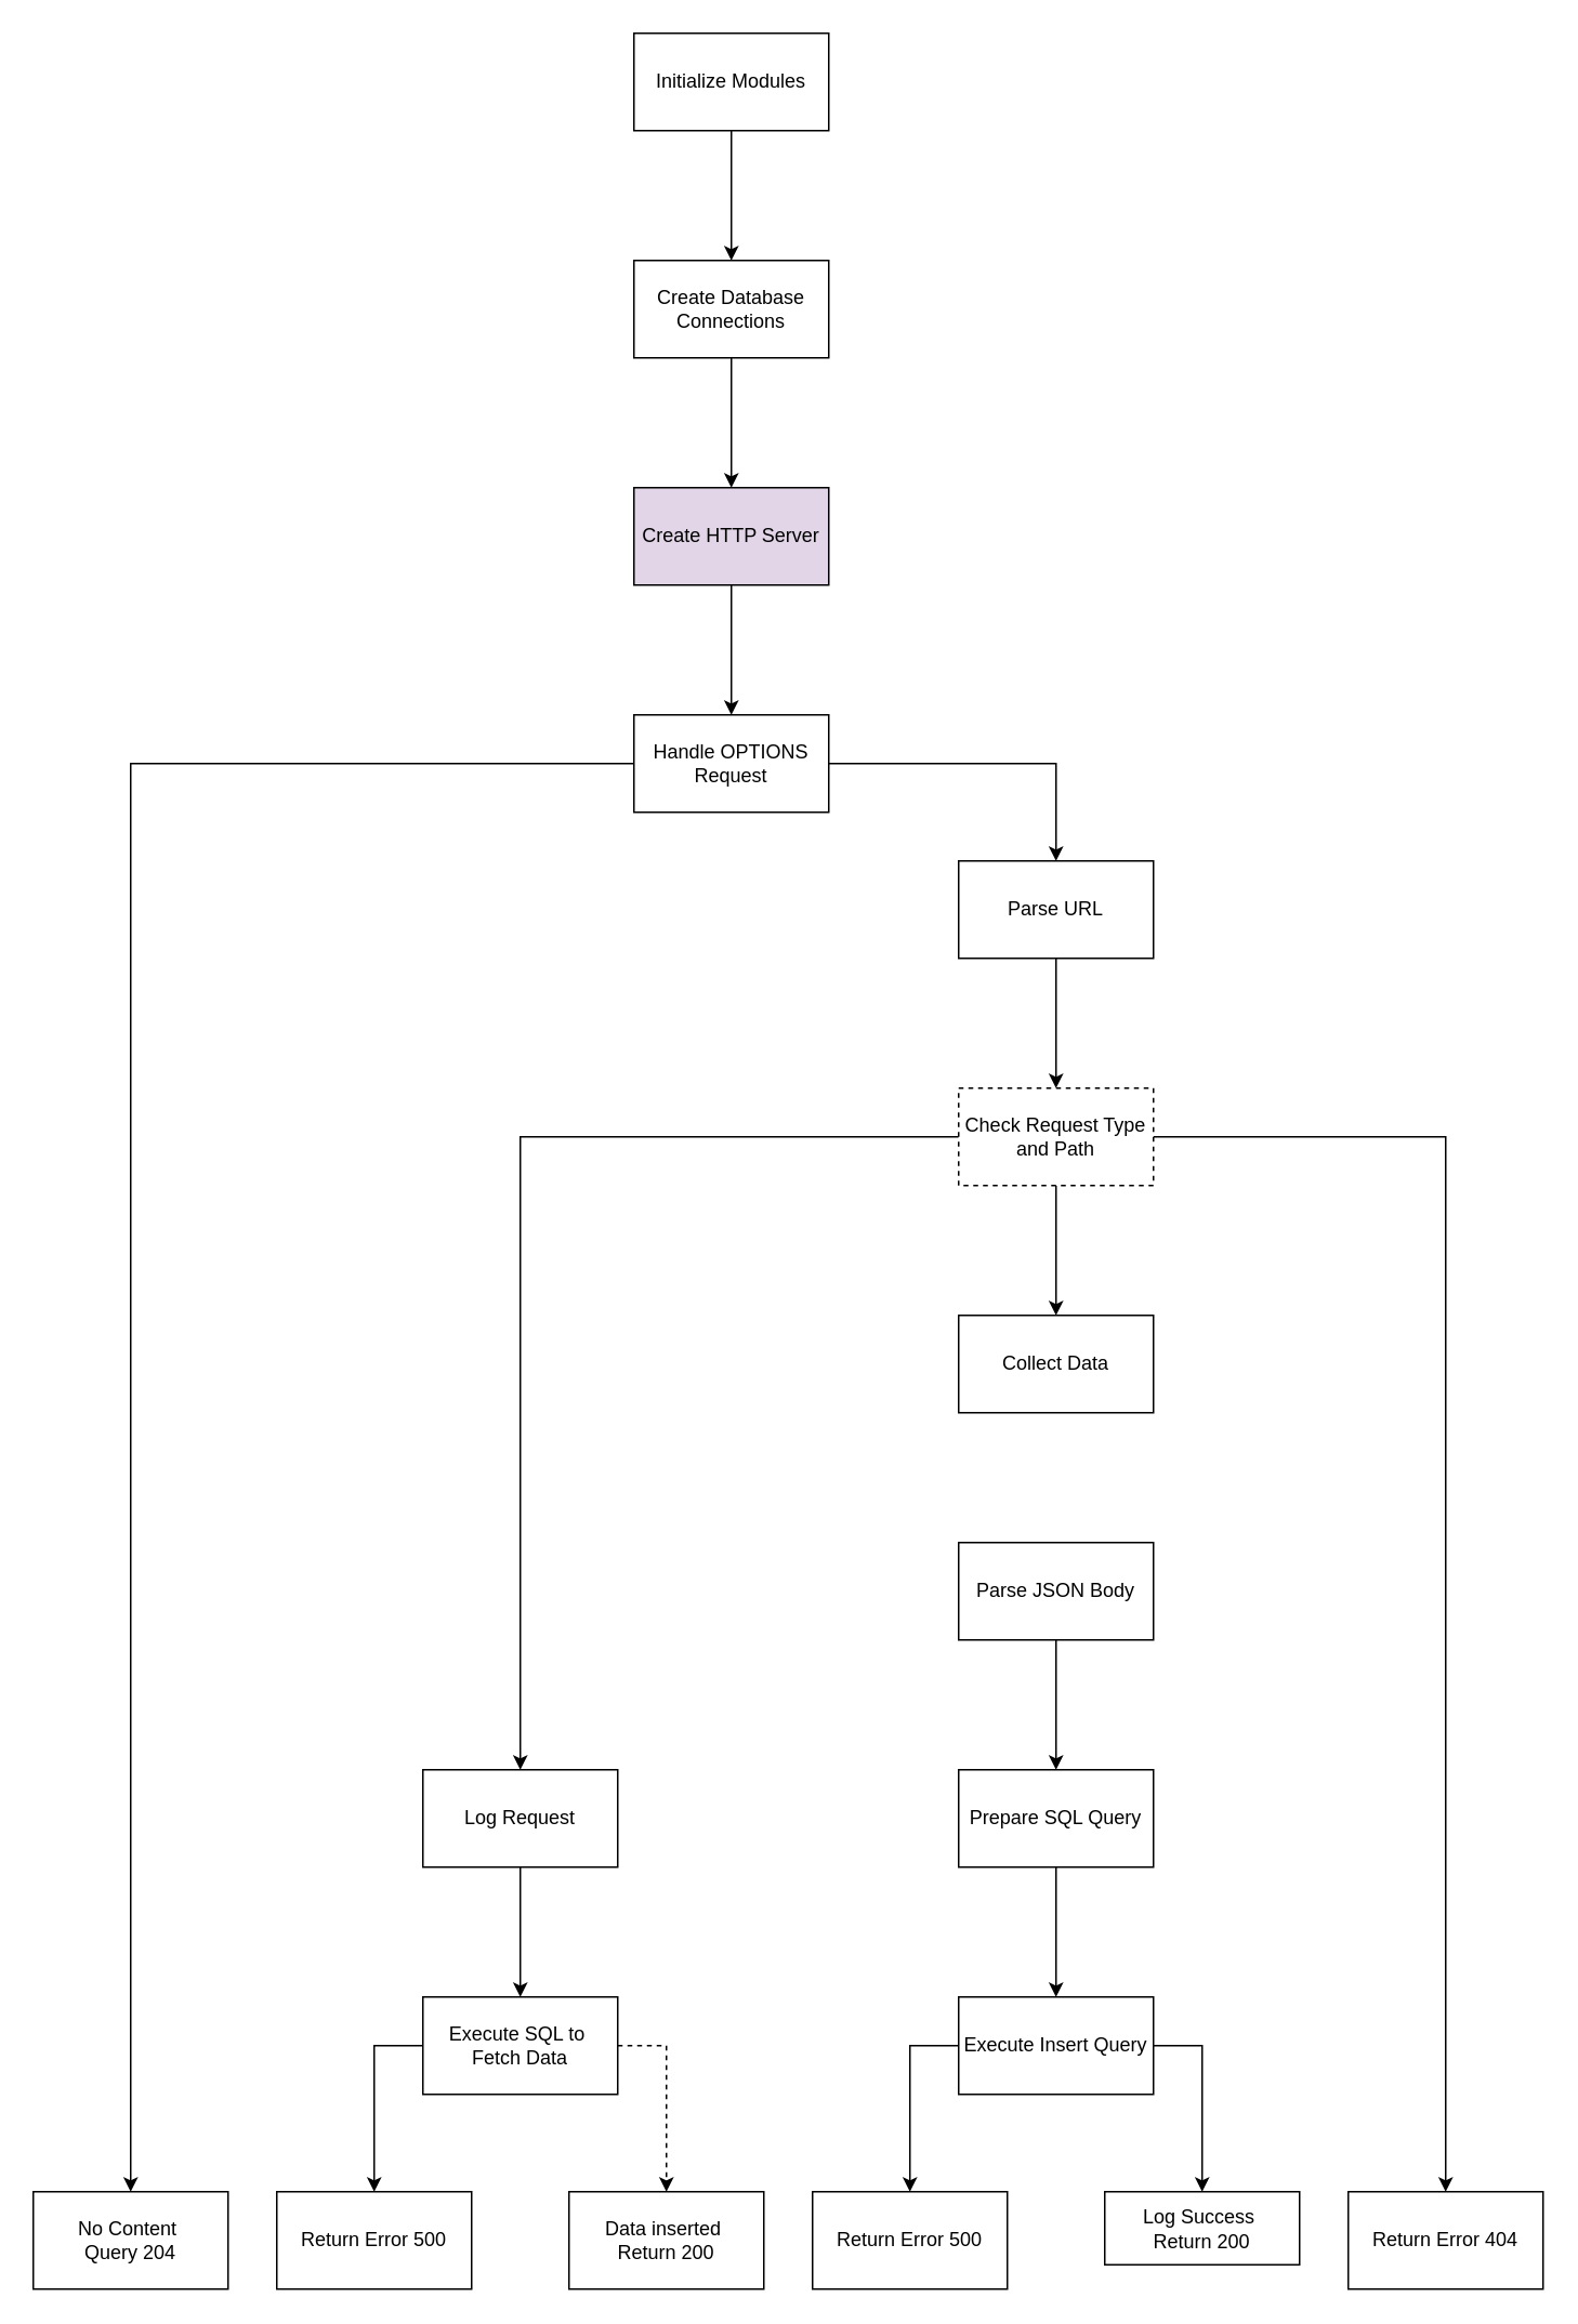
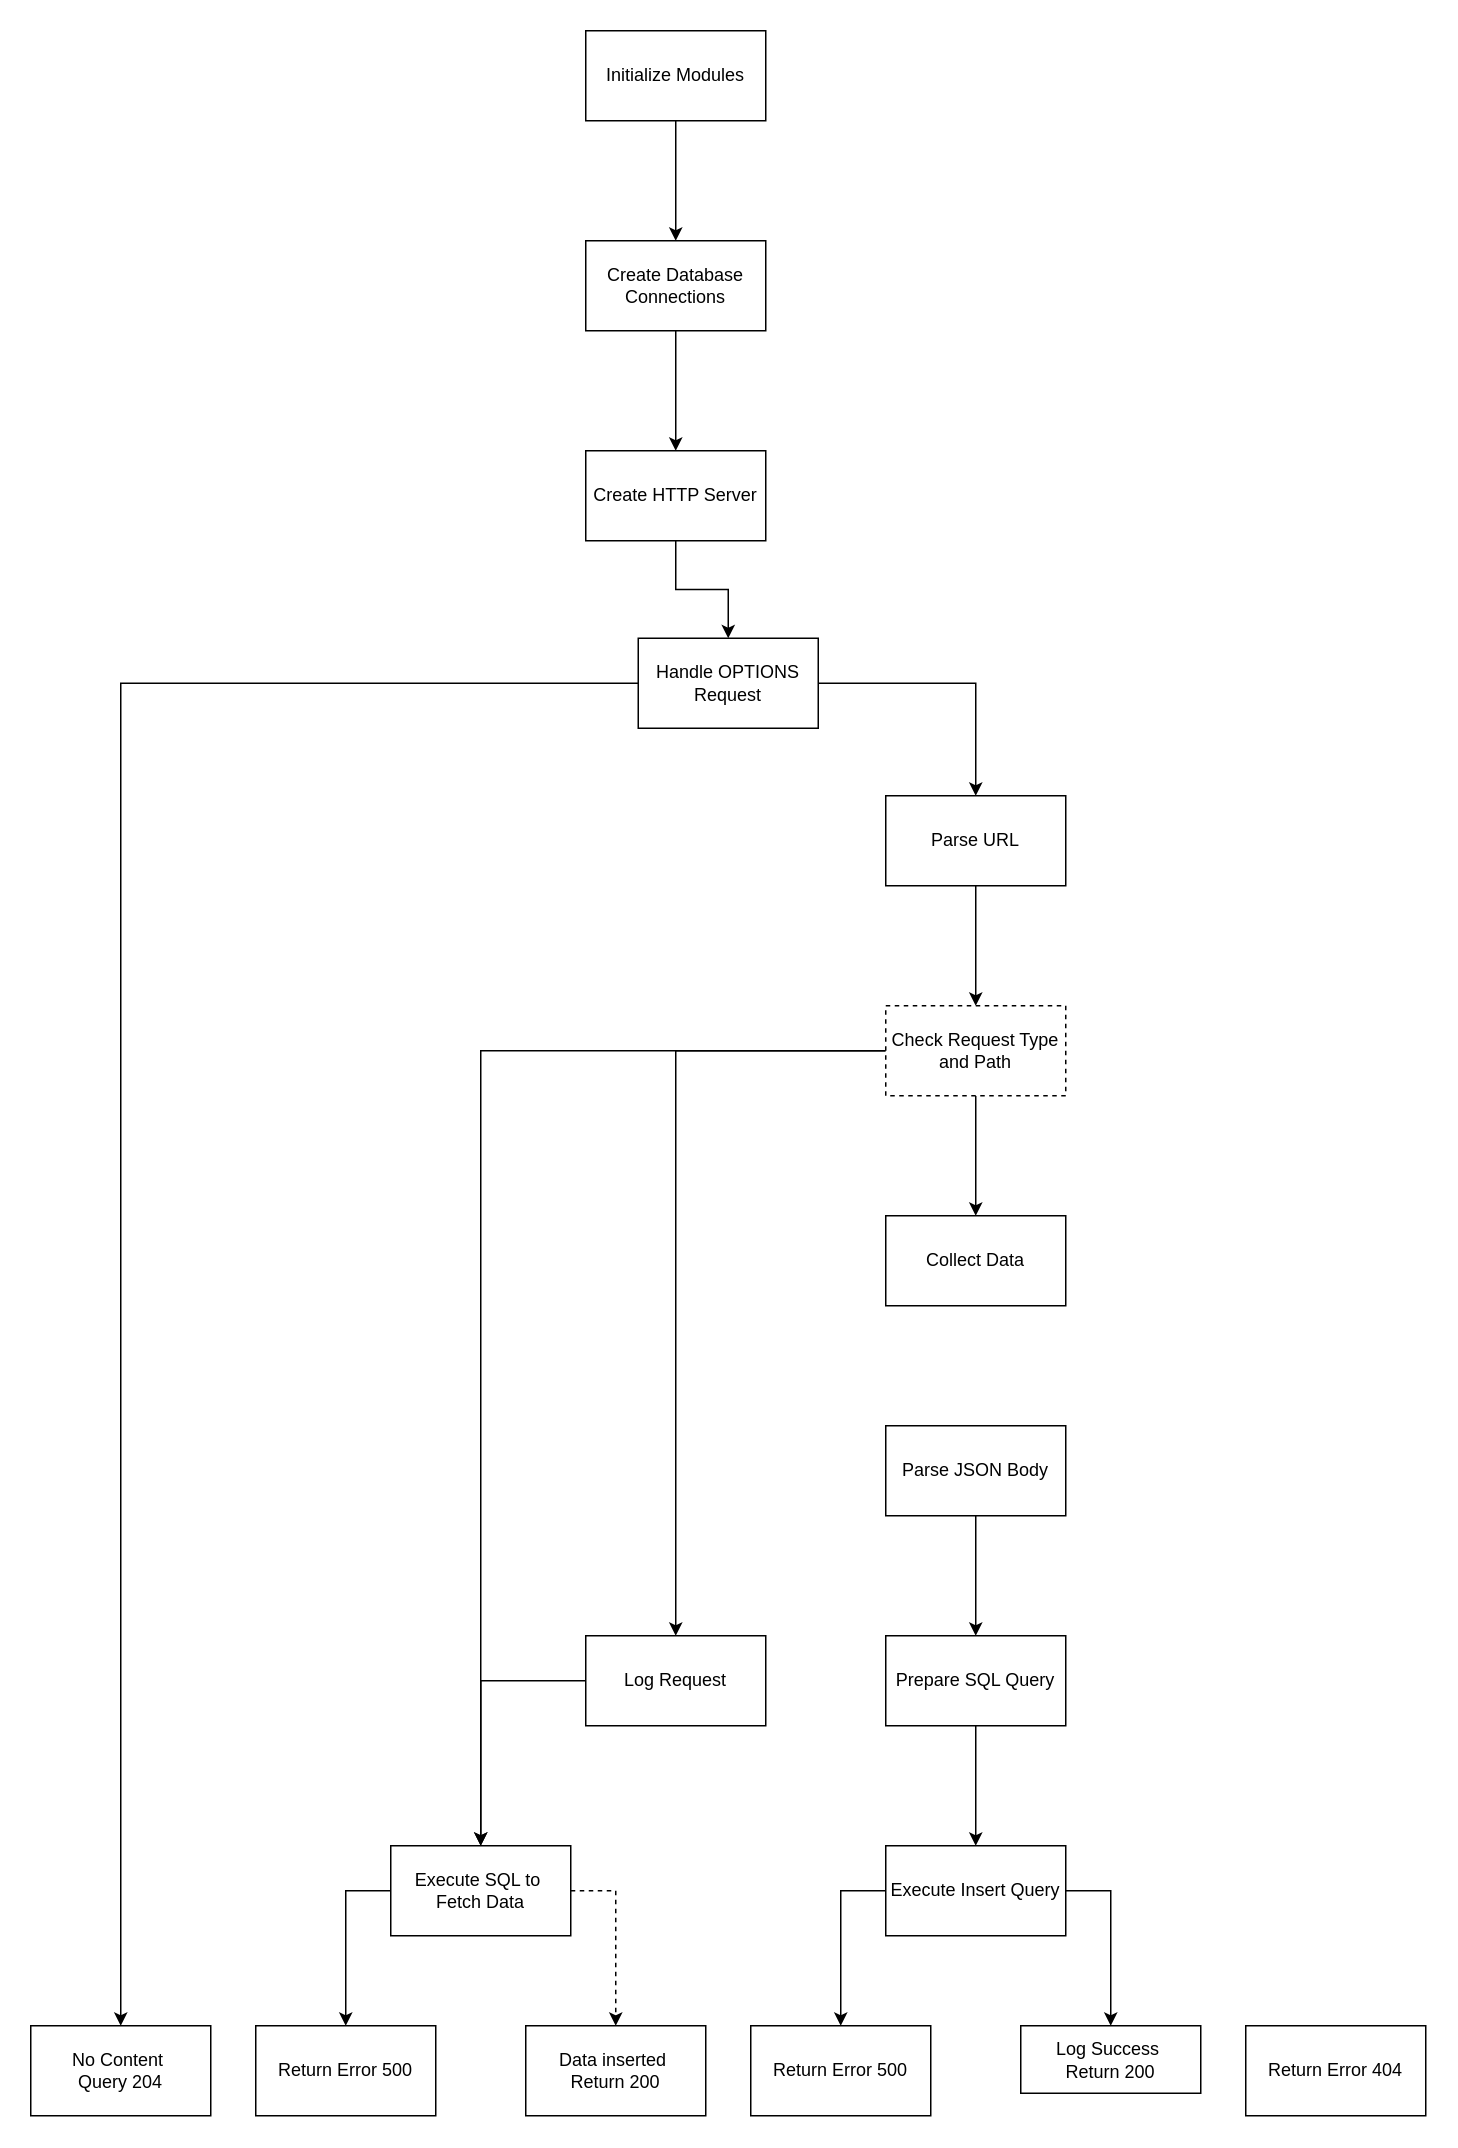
- <mxCell id="7" value="Create HTTP Server" style="rounded=0;whiteSpace=wrap;html=1;fillColor=#e1d5e7;" vertex="1" parent="1"><mxGeometry x="390" y="300" width="120" height="60" as="geometry" /></mxCell>
+ <mxCell id="7" value="Create HTTP Server" style="rounded=0;whiteSpace=wrap;html=1;" vertex="1" parent="1"><mxGeometry x="390" y="300" width="120" height="60" as="geometry" /></mxCell>
- <mxCell id="10" value="Handle OPTIONS Request" style="rounded=0;whiteSpace=wrap;html=1;" vertex="1" parent="1"><mxGeometry x="390" y="440" width="120" height="60" as="geometry" /></mxCell>
+ <mxCell id="10" value="Handle OPTIONS Request" style="rounded=0;whiteSpace=wrap;html=1;" vertex="1" parent="1"><mxGeometry x="425" y="425" width="120" height="60" as="geometry" /></mxCell>
- <mxCell id="14" value="" style="edgeStyle=orthogonalEdgeStyle;rounded=0;orthogonalLoop=1;jettySize=auto;html=1;" edge="1" parent="1" source="16" target="27"><mxGeometry relative="1" as="geometry" /></mxCell>
+ <mxCell id="14" value="" style="edgeStyle=orthogonalEdgeStyle;rounded=0;orthogonalLoop=1;jettySize=auto;html=1;" edge="1" parent="1" source="16" target="32"><mxGeometry relative="1" as="geometry" /></mxCell>
- <mxCell id="34" value="Log Request" style="whiteSpace=wrap;html=1;rounded=0;" vertex="1" parent="1"><mxGeometry x="260" y="1090" width="120" height="60" as="geometry" /></mxCell>
+ <mxCell id="34" value="Log Request" style="whiteSpace=wrap;html=1;rounded=0;" vertex="1" parent="1"><mxGeometry x="390" y="1090" width="120" height="60" as="geometry" /></mxCell>
